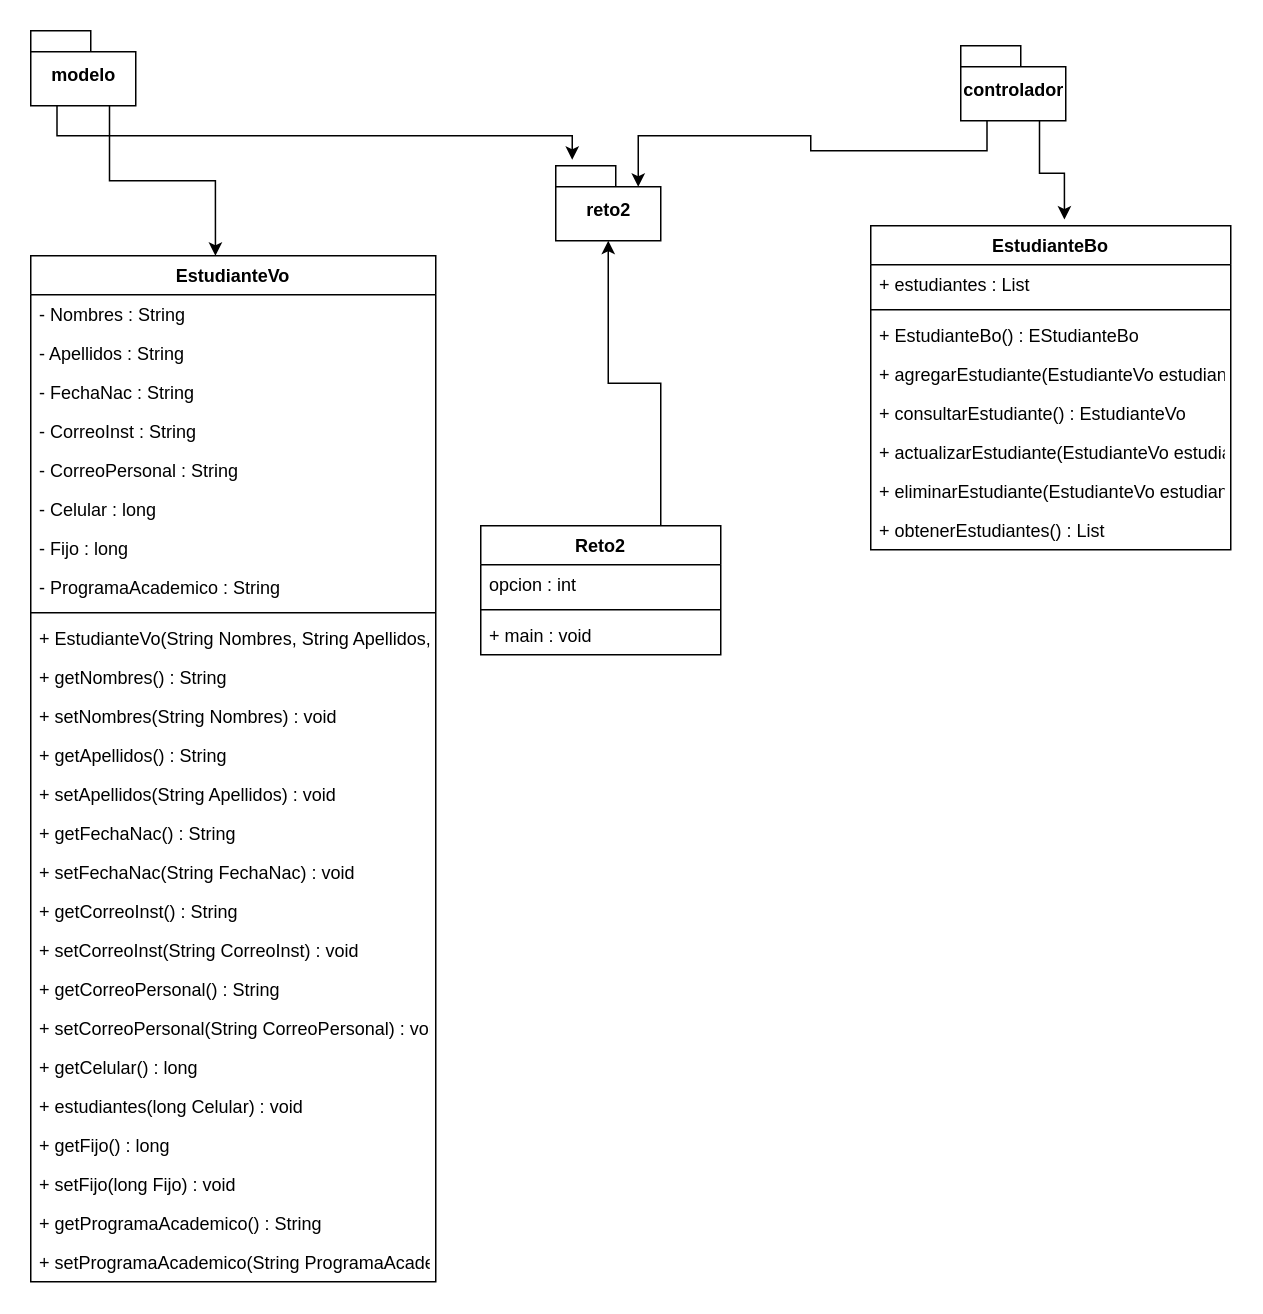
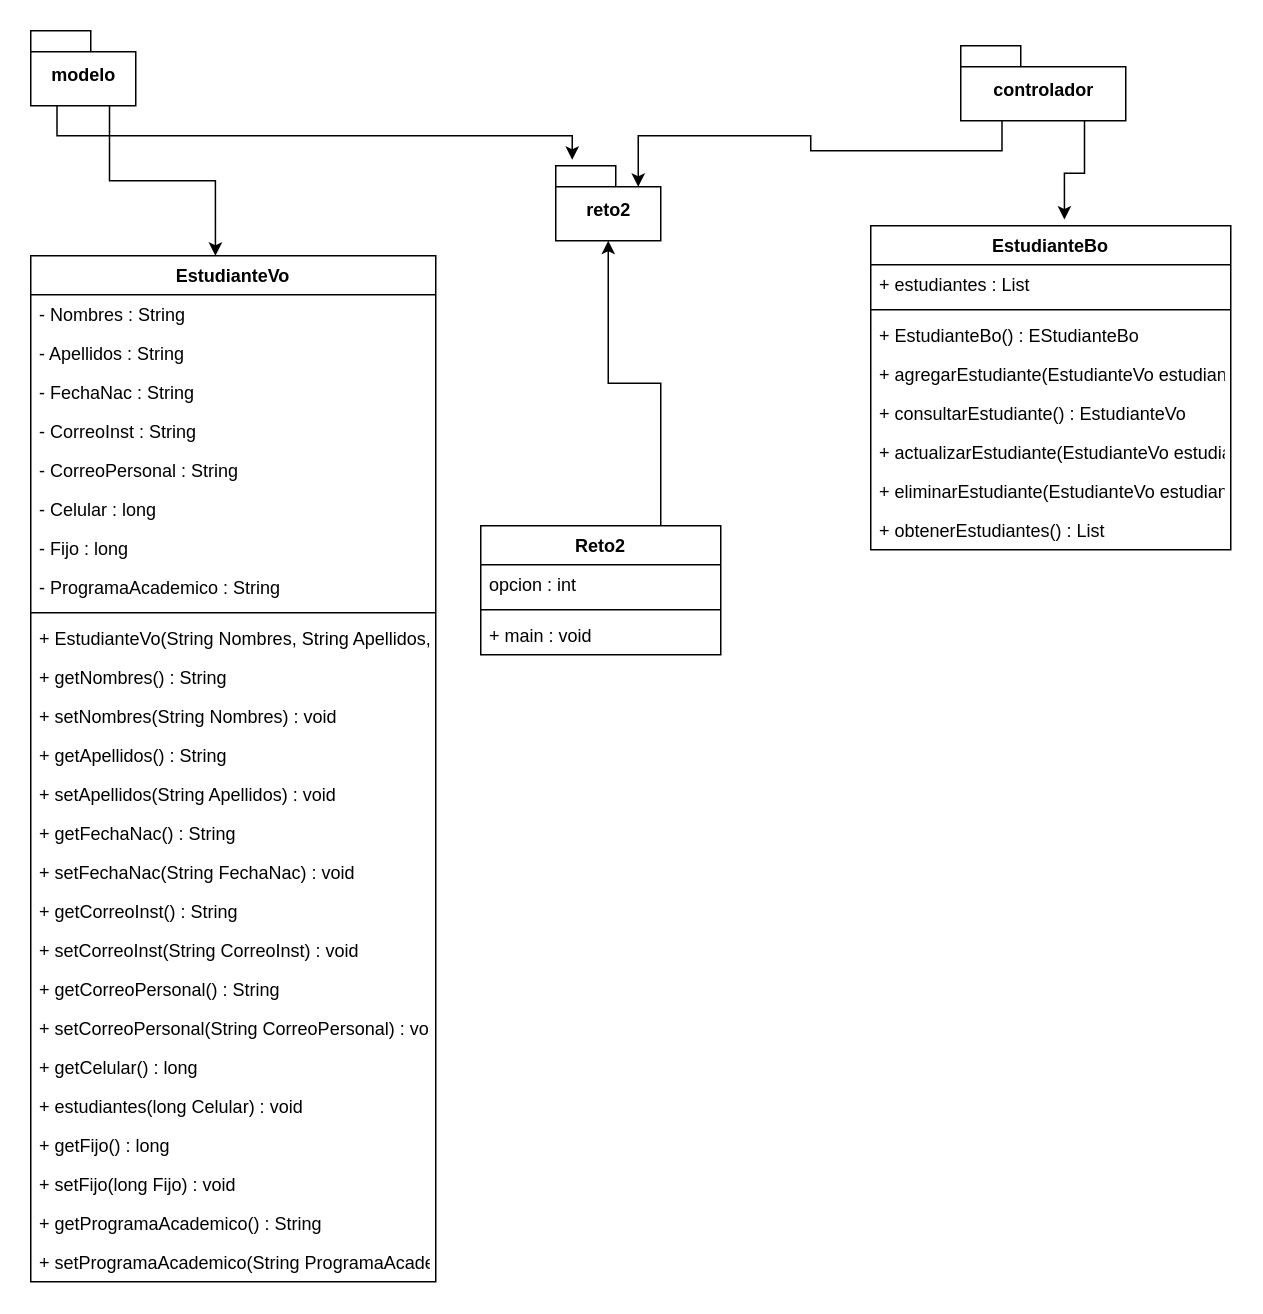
- <mxCell id="34" value="controlador" style="shape=folder;fontStyle=1;spacingTop=10;tabWidth=40;tabHeight=14;tabPosition=left;html=1;" vertex="1" parent="1"><mxGeometry x="640" y="30" width="70" height="50" as="geometry" /></mxCell>
+ <mxCell id="34" value="controlador" style="shape=folder;fontStyle=1;spacingTop=10;tabWidth=40;tabHeight=14;tabPosition=left;html=1;" vertex="1" parent="1"><mxGeometry x="640" y="30" width="110" height="50" as="geometry" /></mxCell>
